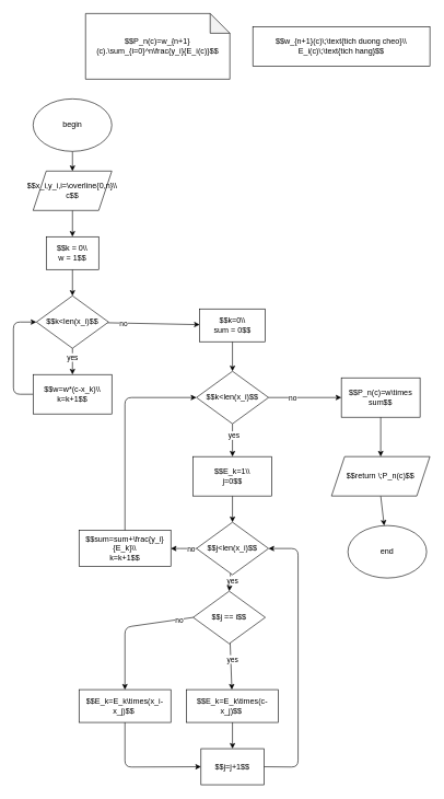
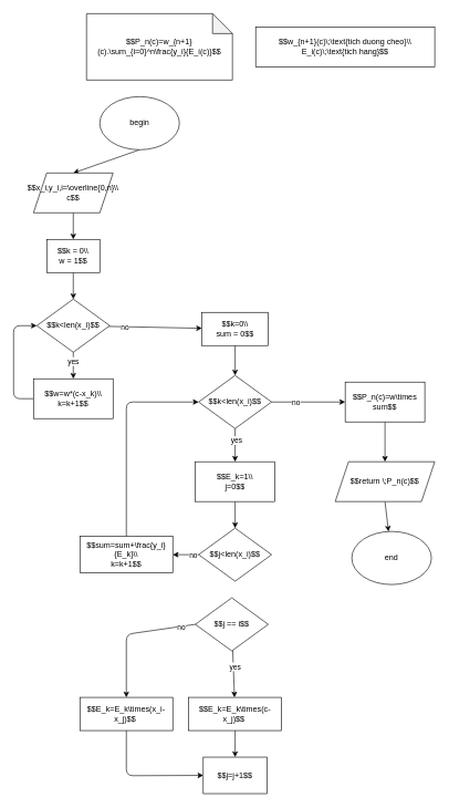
- <mxCell id="4" value="begin" style="ellipse;whiteSpace=wrap;html=1;" vertex="1" parent="1"><mxGeometry x="50" y="150" width="120" height="80" as="geometry" /></mxCell>
+ <mxCell id="4" value="begin" style="ellipse;whiteSpace=wrap;html=1;" vertex="1" parent="1"><mxGeometry x="150" y="145" width="120" height="80" as="geometry" /></mxCell>
- <mxCell id="26" value="" style="edgeStyle=none;html=1;entryX=0.5;entryY=0;entryDx=0;entryDy=0;" edge="1" parent="1" source="30" target="35"><mxGeometry relative="1" as="geometry"><mxPoint x="354" y="915" as="targetPoint" /></mxGeometry></mxCell>
- <mxCell id="27" value="yes" style="edgeLabel;html=1;align=center;verticalAlign=middle;resizable=0;points=[];" vertex="1" connectable="0" parent="26"><mxGeometry x="-0.289" y="3" relative="1" as="geometry"><mxPoint as="offset" /></mxGeometry></mxCell>
- <mxCell id="40" style="edgeStyle=none;html=1;exitX=1;exitY=0.5;exitDx=0;exitDy=0;entryX=1;entryY=0.5;entryDx=0;entryDy=0;" edge="1" parent="1" source="41" target="30"><mxGeometry relative="1" as="geometry"><Array as="points"><mxPoint x="454" y="1168" /><mxPoint x="454" y="835" /></Array></mxGeometry></mxCell>
